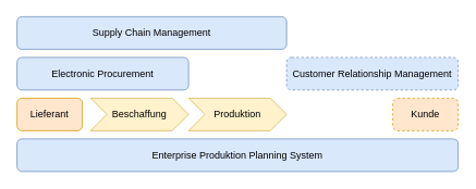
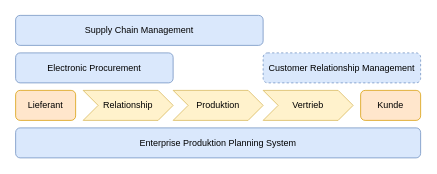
- <mxCell id="4" value="Beschaffung" style="shape=step;perimeter=stepPerimeter;whiteSpace=wrap;html=1;fixedSize=1;fillColor=#fff2cc;strokeColor=#d6b656;" vertex="1" parent="1"><mxGeometry x="110" y="120" width="120" height="40" as="geometry" /></mxCell>
+ <mxCell id="4" value="Relationship" style="shape=step;perimeter=stepPerimeter;whiteSpace=wrap;html=1;fixedSize=1;fillColor=#fff2cc;strokeColor=#d6b656;" vertex="1" parent="1"><mxGeometry x="110" y="120" width="120" height="40" as="geometry" /></mxCell>
+ <mxCell id="6" value="Vertrieb" style="shape=step;perimeter=stepPerimeter;whiteSpace=wrap;html=1;fixedSize=1;fillColor=#fff2cc;strokeColor=#d6b656;" vertex="1" parent="1"><mxGeometry x="350" y="120" width="120" height="40" as="geometry" /></mxCell>
- <mxCell id="3" value="Kunde" style="rounded=1;whiteSpace=wrap;html=1;fillColor=#ffe6cc;strokeColor=#d79b00;dashed=1;" vertex="1" parent="1"><mxGeometry x="480" y="120" width="80" height="40" as="geometry" /></mxCell>
+ <mxCell id="3" value="Kunde" style="rounded=1;whiteSpace=wrap;html=1;fillColor=#ffe6cc;strokeColor=#d79b00;" vertex="1" parent="1"><mxGeometry x="480" y="120" width="80" height="40" as="geometry" /></mxCell>
